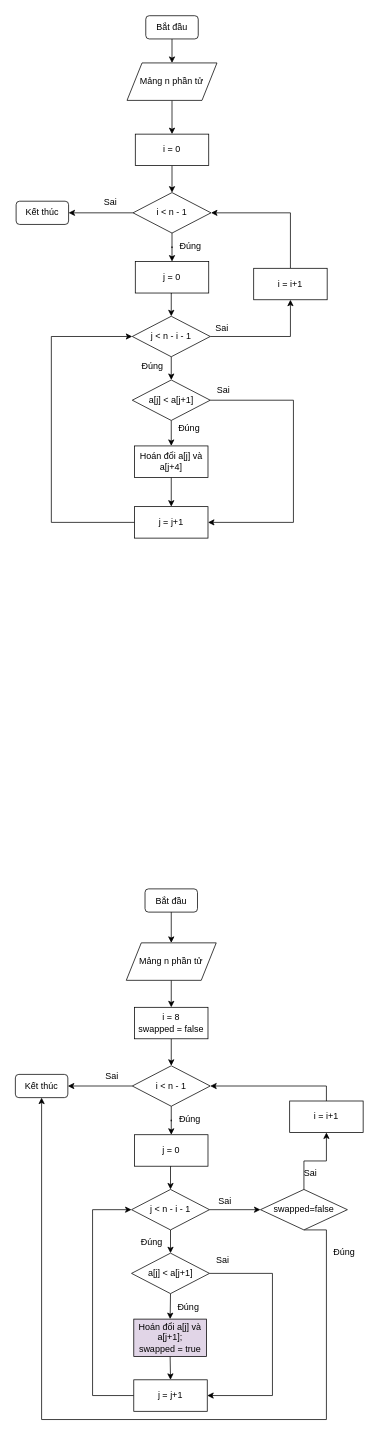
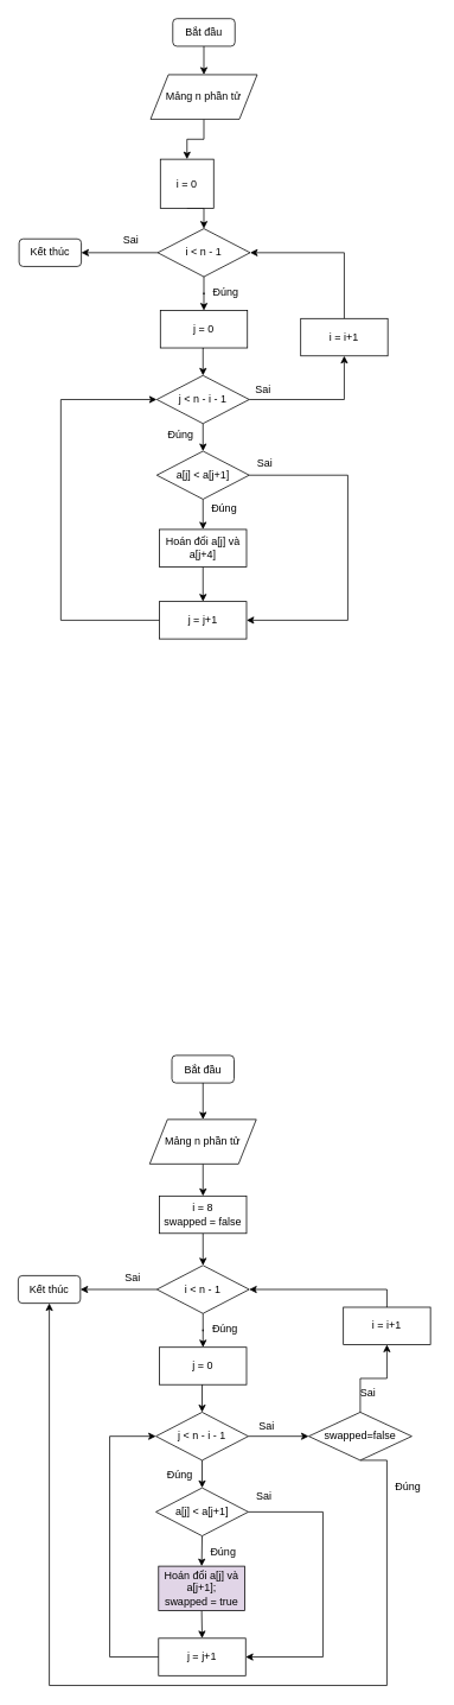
- <mxCell id="7" value="i = 0" style="rounded=0;whiteSpace=wrap;html=1;" vertex="1" parent="1"><mxGeometry x="180" y="178" width="98" height="42" as="geometry" /></mxCell>
+ <mxCell id="7" value="i = 0" style="rounded=0;whiteSpace=wrap;html=1;" vertex="1" parent="1"><mxGeometry x="180" y="178" width="60" height="55" as="geometry" /></mxCell>
